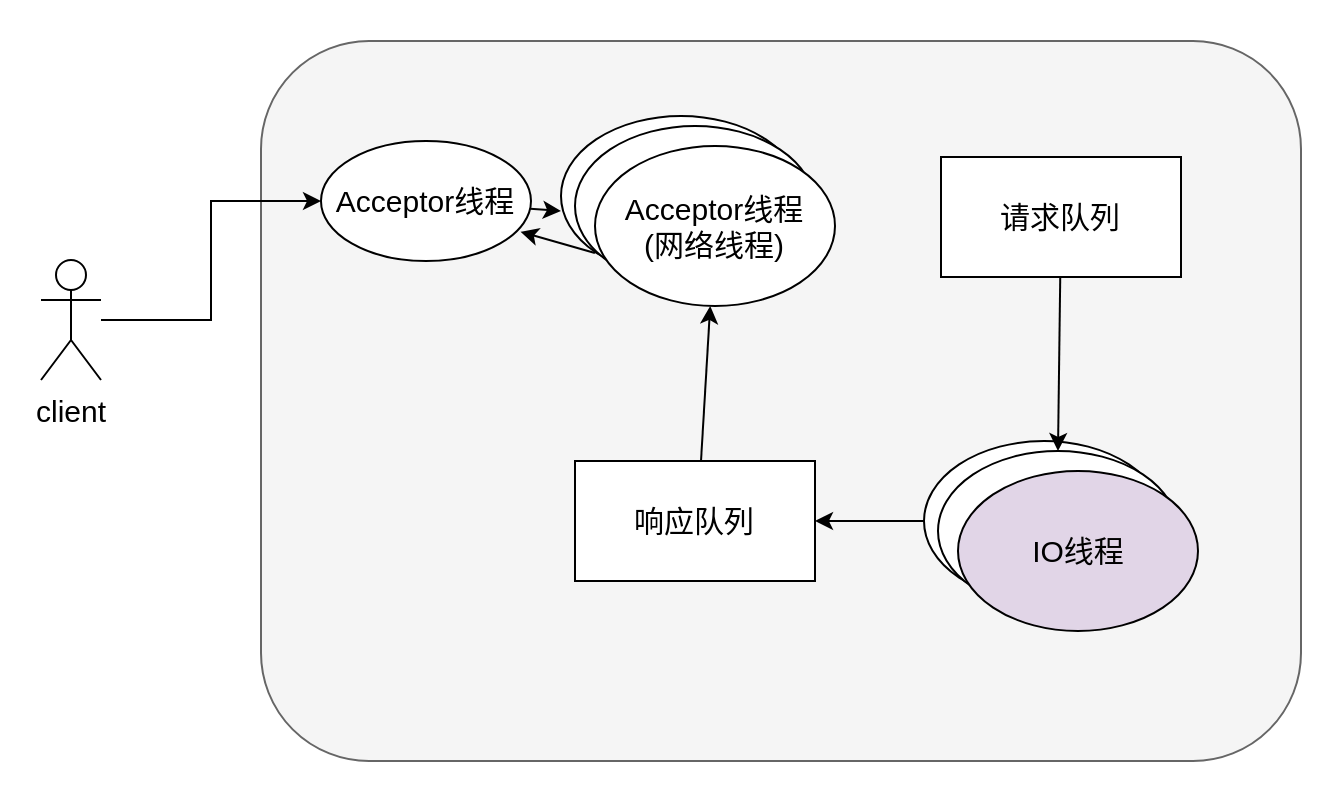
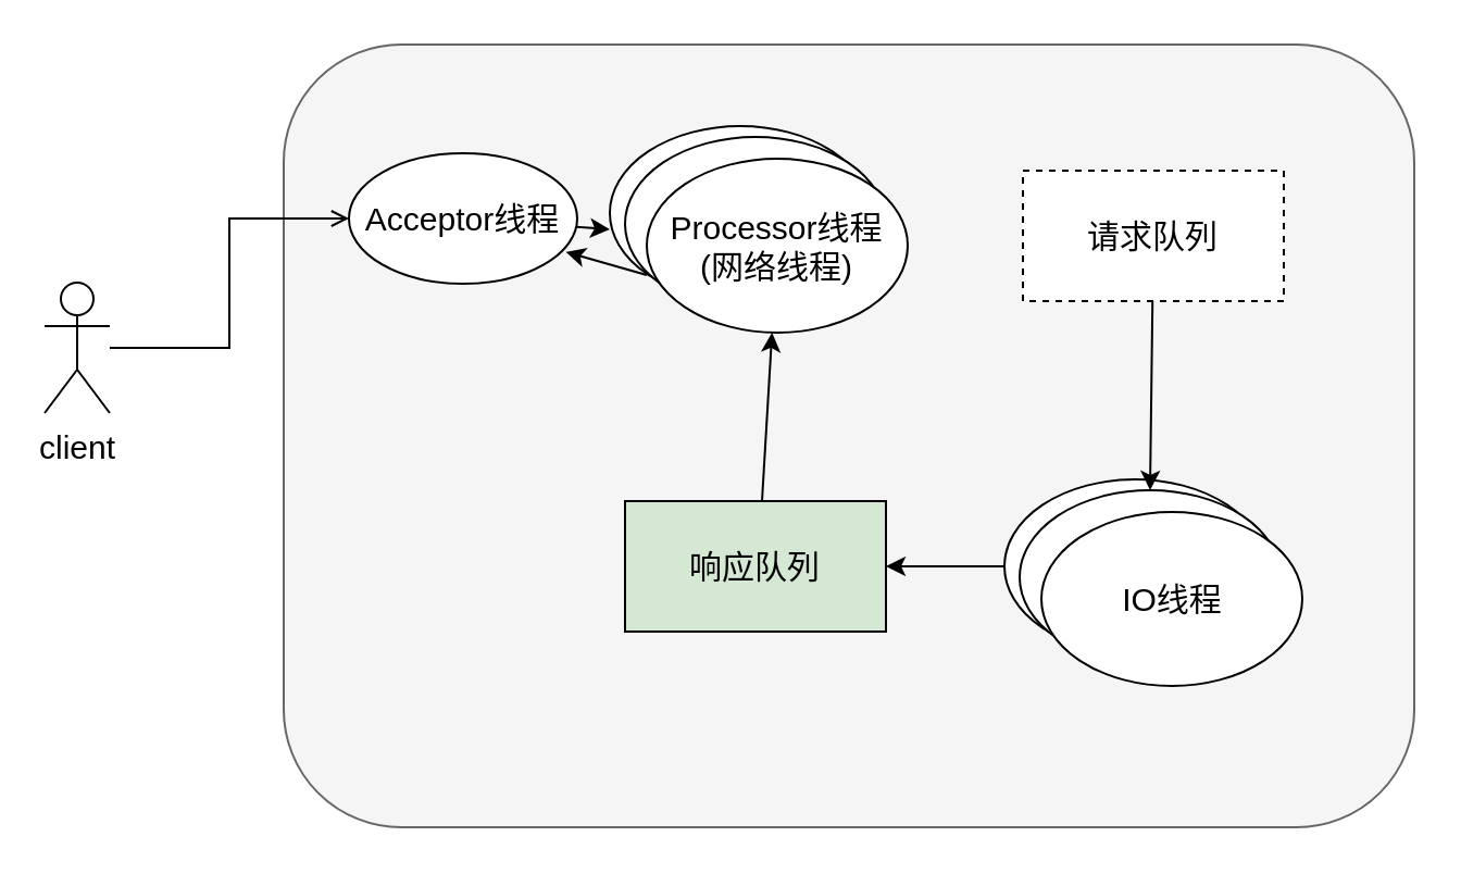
- <mxCell id="19" value="" style="edgeStyle=orthogonalEdgeStyle;rounded=0;orthogonalLoop=1;jettySize=auto;html=1;fontSize=15;entryX=0;entryY=0.5;entryDx=0;entryDy=0;" parent="1" source="20" target="3" edge="1"><mxGeometry relative="1" as="geometry" /></mxCell>
+ <mxCell id="19" value="" style="edgeStyle=orthogonalEdgeStyle;rounded=0;orthogonalLoop=1;jettySize=auto;html=1;fontSize=15;entryX=0;entryY=0.5;entryDx=0;entryDy=0;endArrow=open;" parent="1" source="20" target="3" edge="1"><mxGeometry relative="1" as="geometry" /></mxCell>
- <mxCell id="9" value="请求队列" style="rounded=0;whiteSpace=wrap;html=1;fontSize=15;" parent="1" vertex="1"><mxGeometry x="470" y="78" width="120" height="60" as="geometry" /></mxCell>
+ <mxCell id="9" value="请求队列" style="rounded=0;whiteSpace=wrap;html=1;fontSize=15;dashed=1;" parent="1" vertex="1"><mxGeometry x="470" y="78" width="120" height="60" as="geometry" /></mxCell>
- <mxCell id="7" value="Acceptor线程&lt;br style=&quot;font-size: 15px;&quot;&gt;(网络线程)" style="ellipse;whiteSpace=wrap;html=1;fontSize=15;" parent="4" vertex="1"><mxGeometry x="17" y="15" width="120" height="80" as="geometry" /></mxCell>
+ <mxCell id="7" value="Processor线程&lt;br style=&quot;font-size: 15px;&quot;&gt;(网络线程)" style="ellipse;whiteSpace=wrap;html=1;fontSize=15;" parent="4" vertex="1"><mxGeometry x="17" y="15" width="120" height="80" as="geometry" /></mxCell>
- <mxCell id="15" value="响应队列" style="rounded=0;whiteSpace=wrap;html=1;fontSize=15;" parent="1" vertex="1"><mxGeometry x="287" y="230" width="120" height="60" as="geometry" /></mxCell>
+ <mxCell id="15" value="响应队列" style="rounded=0;whiteSpace=wrap;html=1;fontSize=15;fillColor=#d5e8d4;" parent="1" vertex="1"><mxGeometry x="287" y="230" width="120" height="60" as="geometry" /></mxCell>
- <mxCell id="13" value="IO线程" style="ellipse;whiteSpace=wrap;html=1;fontSize=15;fillColor=#e1d5e7;" parent="10" vertex="1"><mxGeometry x="17" y="15" width="120" height="80" as="geometry" /></mxCell>
+ <mxCell id="13" value="IO线程" style="ellipse;whiteSpace=wrap;html=1;fontSize=15;" parent="10" vertex="1"><mxGeometry x="17" y="15" width="120" height="80" as="geometry" /></mxCell>
